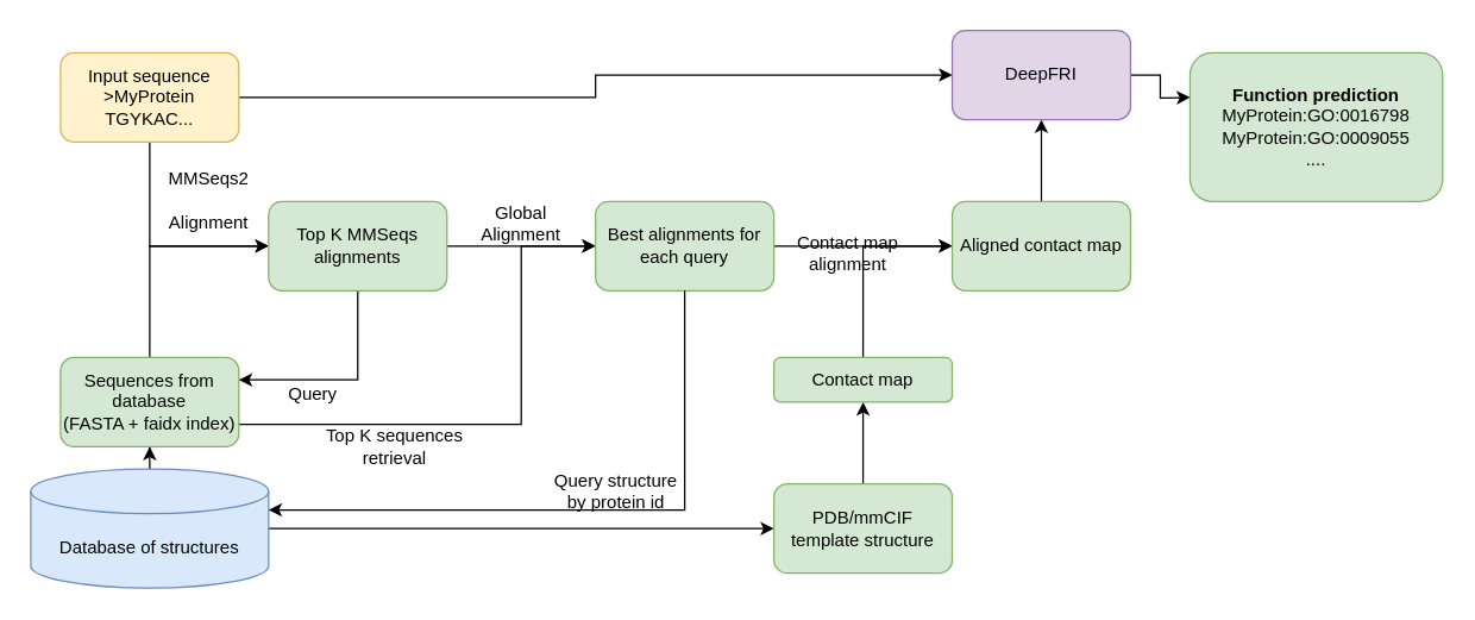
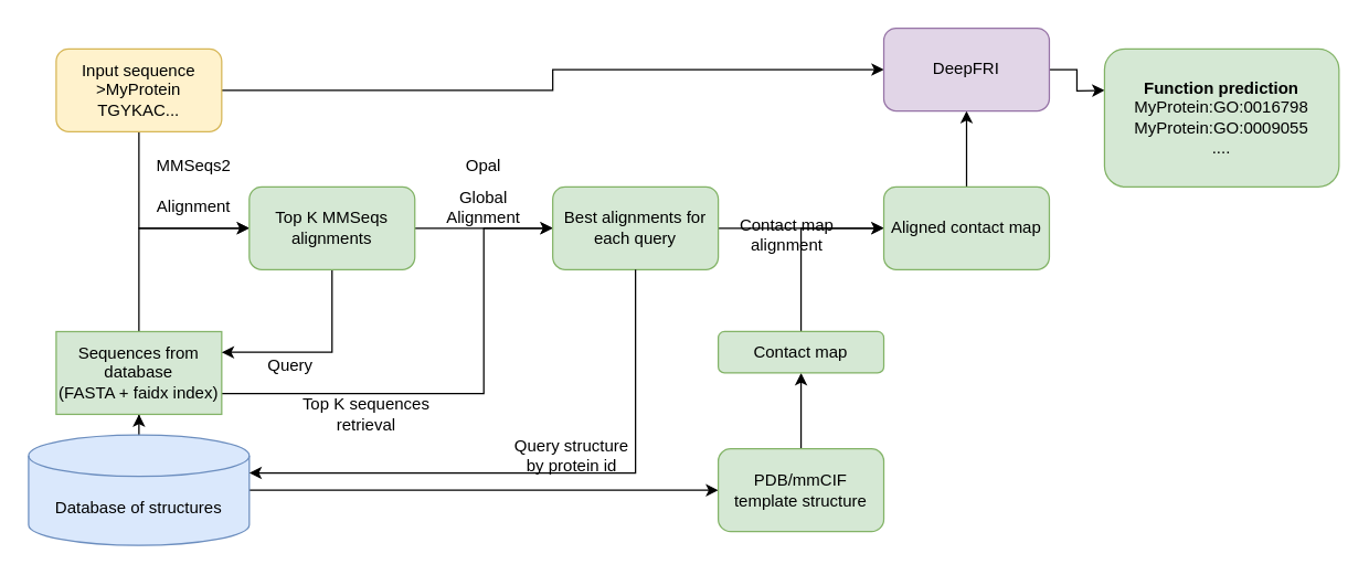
+ <mxCell id="18" value="Opal" style="text;html=1;align=center;verticalAlign=middle;whiteSpace=wrap;rounded=0;" vertex="1" parent="1"><mxGeometry x="320" y="105" width="60" height="30" as="geometry" /></mxCell>
- <mxCell id="10" value="Sequences from database&lt;div&gt;(FASTA + faidx index)&lt;/div&gt;" style="rounded=1;whiteSpace=wrap;html=1;fillColor=#d5e8d4;strokeColor=#82b366;" vertex="1" parent="1"><mxGeometry x="40" y="240" width="120" height="60" as="geometry" /></mxCell>
+ <mxCell id="10" value="Sequences from database&lt;div&gt;(FASTA + faidx index)&lt;/div&gt;" style="whiteSpace=wrap;html=1;fillColor=#d5e8d4;strokeColor=#82b366;rounded=0;" vertex="1" parent="1"><mxGeometry x="40" y="240" width="120" height="60" as="geometry" /></mxCell>
